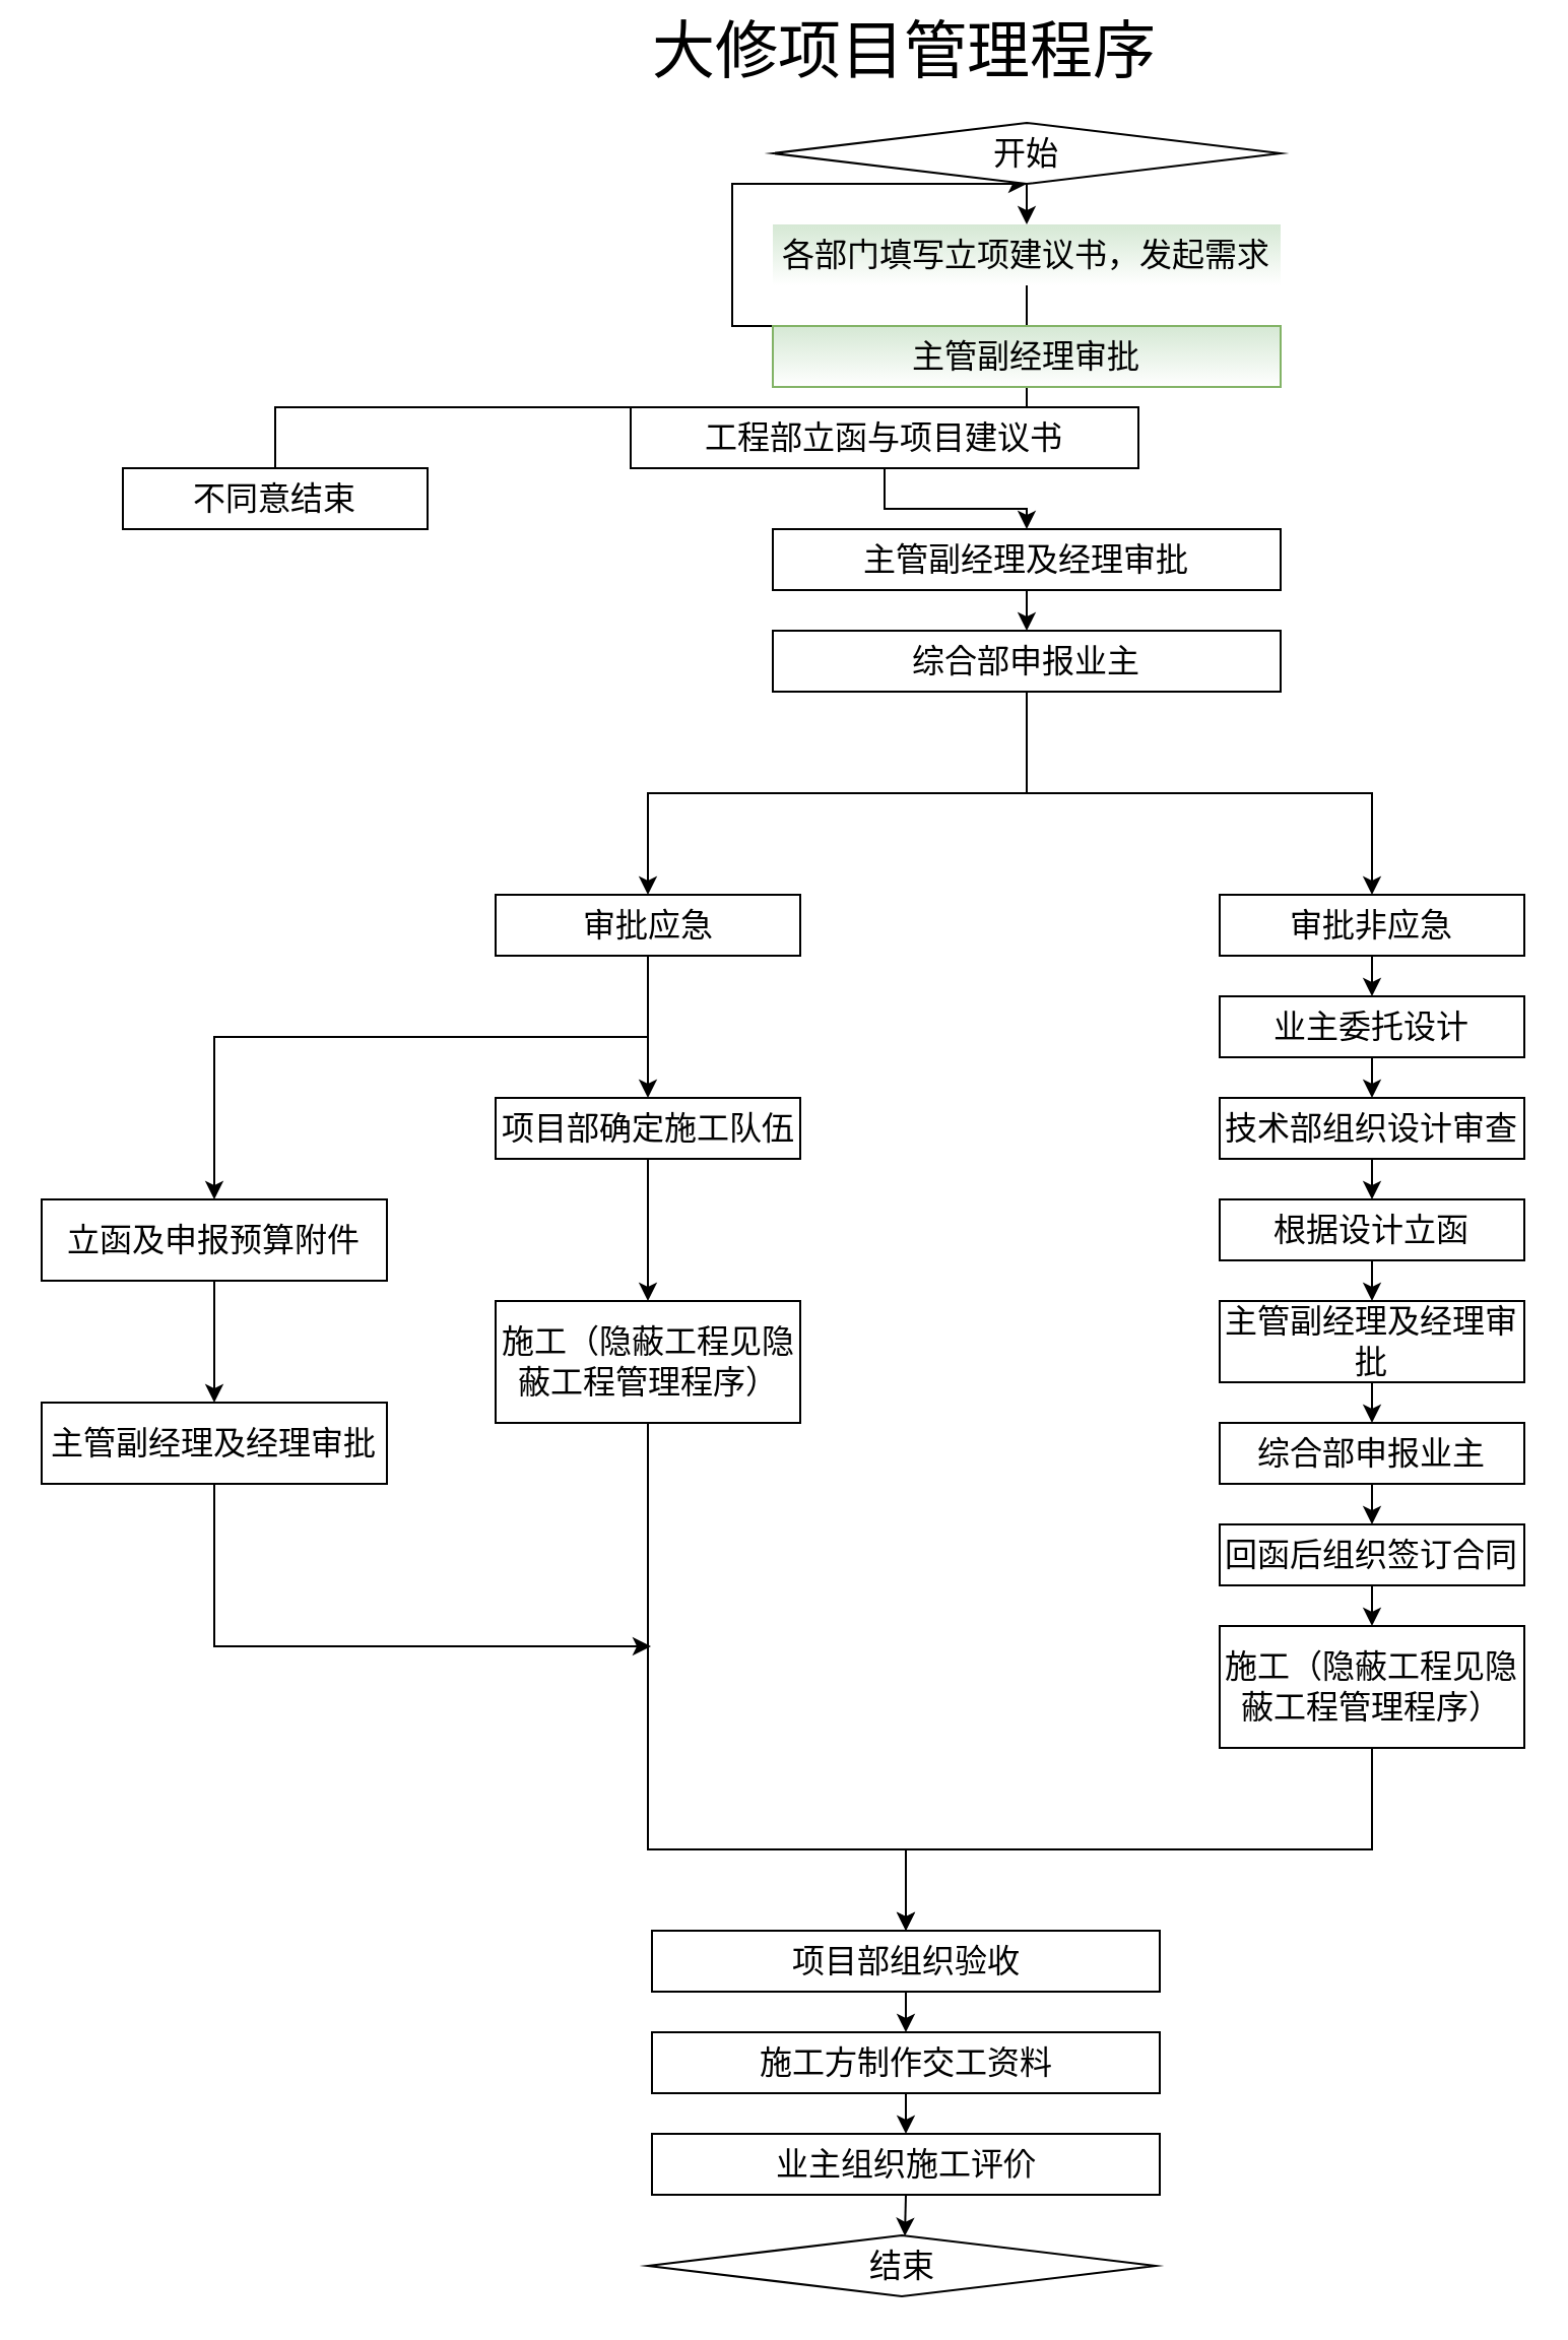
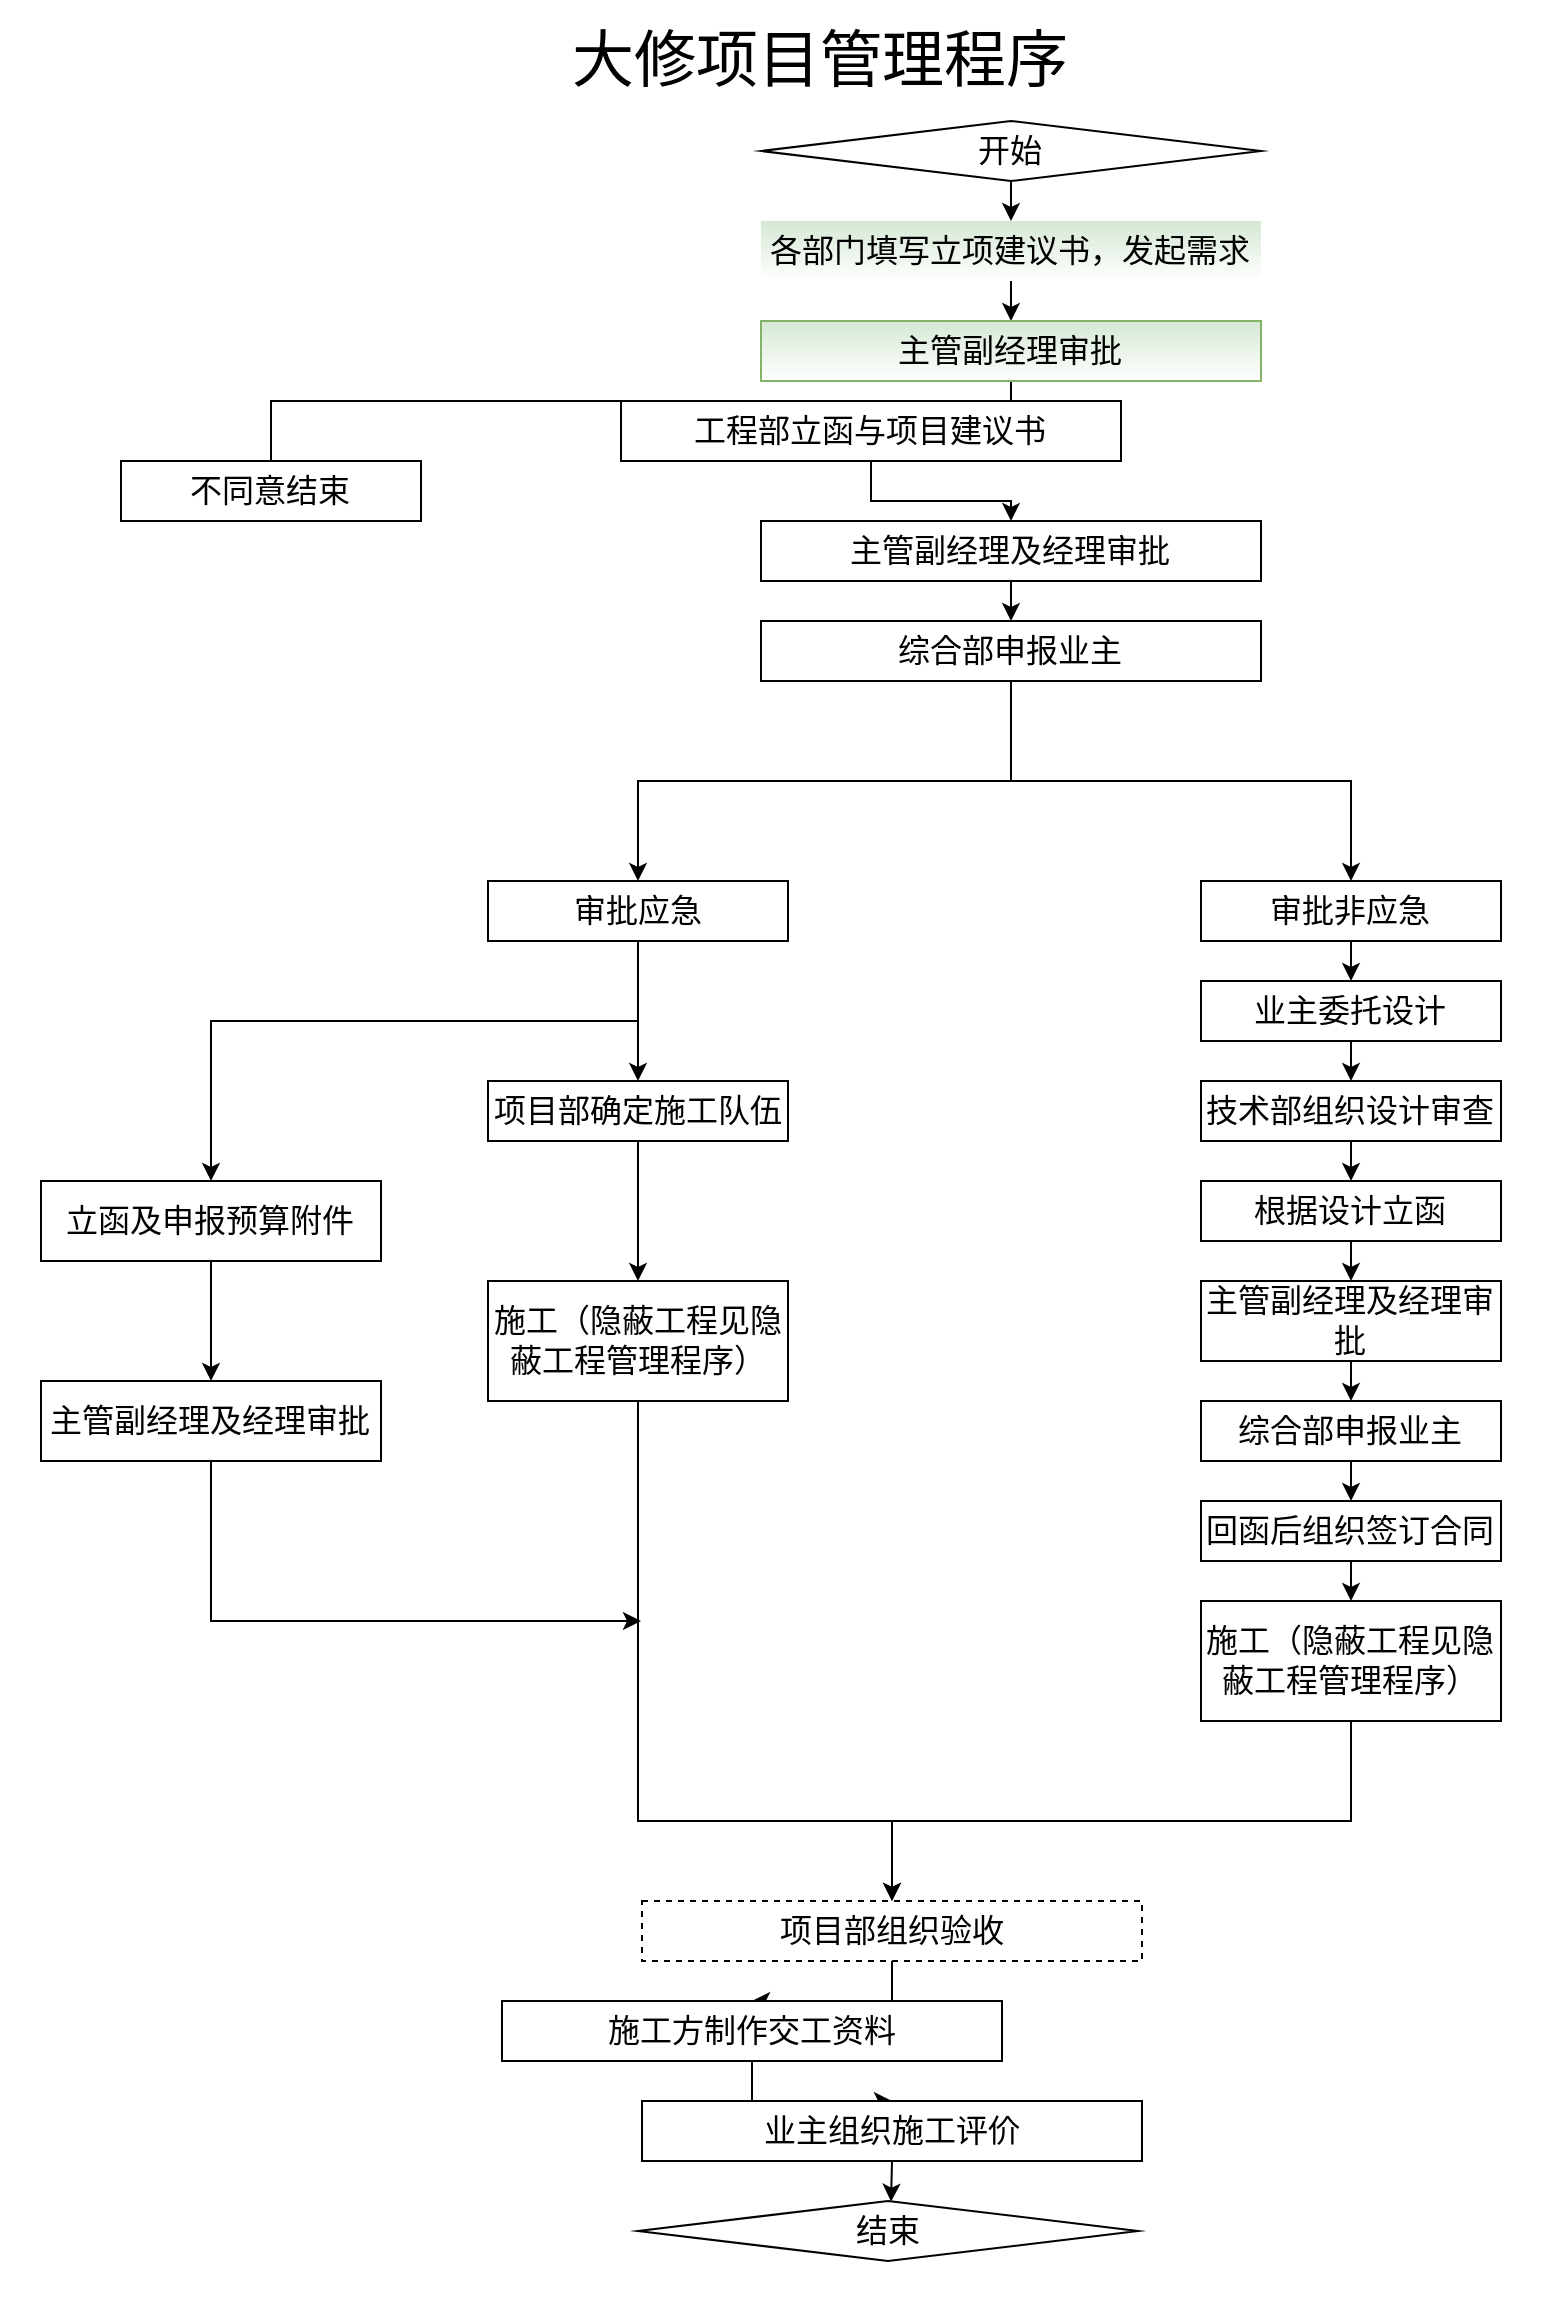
- <mxCell id="2" value="大修项目管理程序" style="text;html=1;strokeColor=none;fillColor=none;align=center;verticalAlign=middle;whiteSpace=wrap;rounded=0;fontSize=31;" vertex="1" parent="1"><mxGeometry x="265" y="15" width="360" height="20" as="geometry" /></mxCell>
+ <mxCell id="2" value="大修项目管理程序" style="text;html=1;strokeColor=none;fillColor=none;align=center;verticalAlign=middle;whiteSpace=wrap;rounded=0;fontSize=31;" vertex="1" parent="1"><mxGeometry x="230" y="20" width="360" height="20" as="geometry" /></mxCell>
- <mxCell id="3" style="edgeStyle=orthogonalEdgeStyle;rounded=0;orthogonalLoop=1;jettySize=auto;html=1;exitX=0.5;exitY=1;exitDx=0;exitDy=0;fontSize=16;" edge="1" parent="1" source="4" target="50"><mxGeometry relative="1" as="geometry" /></mxCell>
+ <mxCell id="3" style="edgeStyle=orthogonalEdgeStyle;rounded=0;orthogonalLoop=1;jettySize=auto;html=1;exitX=0.5;exitY=1;exitDx=0;exitDy=0;entryX=0.5;entryY=0;entryDx=0;entryDy=0;fontSize=16;" edge="1" parent="1" source="4" target="8"><mxGeometry relative="1" as="geometry" /></mxCell>
- <mxCell id="33" value="项目部组织验收" style="rounded=0;whiteSpace=wrap;html=1;fontSize=16;glass=0;" vertex="1" parent="1"><mxGeometry x="320.5" y="950" width="250" height="30" as="geometry" /></mxCell>
+ <mxCell id="33" value="项目部组织验收" style="rounded=0;whiteSpace=wrap;html=1;fontSize=16;glass=0;dashed=1;" vertex="1" parent="1"><mxGeometry x="320.5" y="950" width="250" height="30" as="geometry" /></mxCell>
- <mxCell id="35" value="施工方制作交工资料" style="rounded=0;whiteSpace=wrap;html=1;fontSize=16;glass=0;" vertex="1" parent="1"><mxGeometry x="320.5" y="1000" width="250" height="30" as="geometry" /></mxCell>
+ <mxCell id="35" value="施工方制作交工资料" style="rounded=0;whiteSpace=wrap;html=1;fontSize=16;glass=0;" vertex="1" parent="1"><mxGeometry x="250.5" y="1000" width="250" height="30" as="geometry" /></mxCell>
